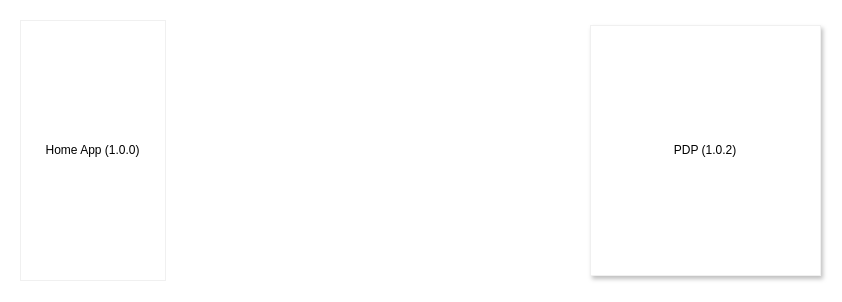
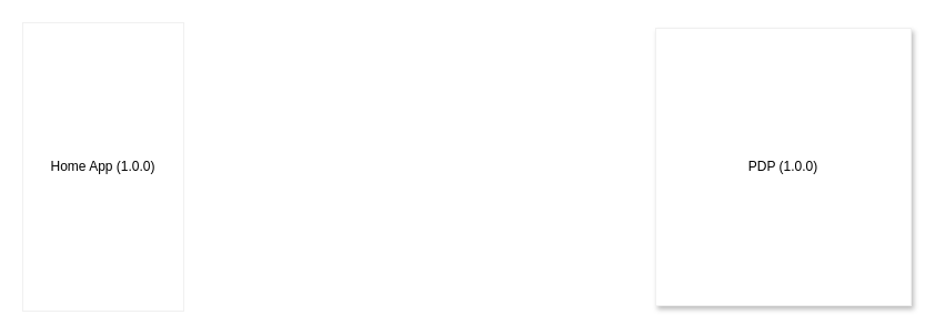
- <mxCell id="2" value="PDP (1.0.2)" style="rounded=0;whiteSpace=wrap;html=1;strokeColor=#F0F0F0;shadow=1;align=center;" vertex="1" parent="1"><mxGeometry x="590" y="25" width="230" height="250" as="geometry" /></mxCell>
+ <mxCell id="2" value="PDP (1.0.0)" style="rounded=0;whiteSpace=wrap;html=1;strokeColor=#F0F0F0;shadow=1;align=center;" vertex="1" parent="1"><mxGeometry x="590" y="25" width="230" height="250" as="geometry" /></mxCell>
